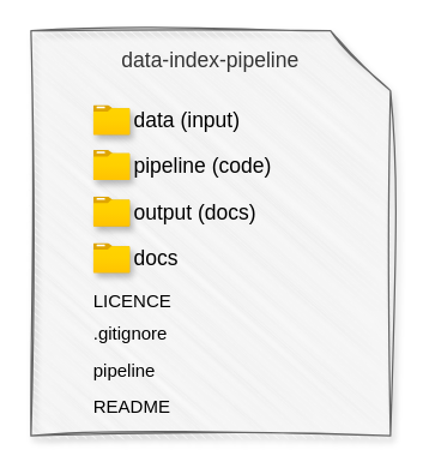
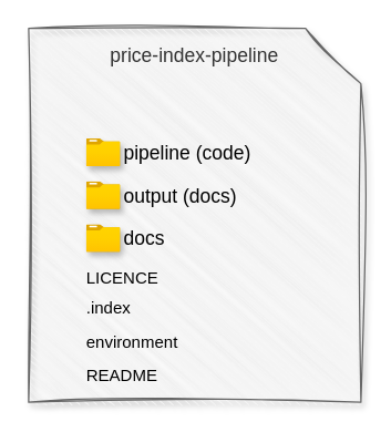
- <mxCell id="7" value="data (input)" style="image;aspect=fixed;html=1;points=[];align=left;fontSize=14;image=img/lib/azure2/general/Folder_Blank.svg;labelPosition=right;verticalLabelPosition=middle;verticalAlign=middle;labelBackgroundColor=none;sketch=1;curveFitting=1;jiggle=2;shadow=1;" vertex="1" parent="1"><mxGeometry x="62" y="70" width="24.64" height="20" as="geometry" /></mxCell>
- <mxCell id="2" value="&lt;font style=&quot;font-size: 14px;&quot;&gt;data-index-pipeline&lt;br&gt;&lt;/font&gt;&lt;br&gt;&lt;br&gt;&lt;br&gt;&lt;br&gt;&lt;br&gt;&lt;br&gt;&lt;br&gt;&lt;br&gt;&lt;br&gt;&lt;br&gt;&lt;br&gt;&lt;br&gt;&lt;br&gt;&lt;div&gt;&lt;br&gt;&lt;br&gt;&lt;br&gt;&lt;/div&gt;" style="shape=card;direction=south;whiteSpace=wrap;html=1;fillColor=#f5f5f5;fontColor=#333333;strokeColor=#666666;size=40;comic=0;treeMoving=0;treeFolding=0;sketch=1;curveFitting=1;jiggle=2;shadow=1;" vertex="1" parent="1"><mxGeometry x="20" y="20" width="240" height="270" as="geometry" /></mxCell>
+ <mxCell id="2" value="&lt;font style=&quot;font-size: 14px;&quot;&gt;price-index-pipeline&lt;br&gt;&lt;/font&gt;&lt;br&gt;&lt;br&gt;&lt;br&gt;&lt;br&gt;&lt;br&gt;&lt;br&gt;&lt;br&gt;&lt;br&gt;&lt;br&gt;&lt;br&gt;&lt;br&gt;&lt;br&gt;&lt;br&gt;&lt;div&gt;&lt;br&gt;&lt;br&gt;&lt;br&gt;&lt;/div&gt;" style="shape=card;direction=south;whiteSpace=wrap;html=1;fillColor=#f5f5f5;fontColor=#333333;strokeColor=#666666;size=40;comic=0;treeMoving=0;treeFolding=0;sketch=1;curveFitting=1;jiggle=2;shadow=1;" vertex="1" parent="1"><mxGeometry x="20" y="20" width="240" height="270" as="geometry" /></mxCell>
- <mxCell id="4" value=".gitignore" style="text;html=1;align=left;verticalAlign=middle;whiteSpace=wrap;rounded=0;sketch=1;curveFitting=1;jiggle=2;shadow=1;" vertex="1" parent="1"><mxGeometry x="60" y="212" width="60" height="20" as="geometry" /></mxCell>
+ <mxCell id="4" value=".index" style="text;html=1;align=left;verticalAlign=middle;whiteSpace=wrap;rounded=0;sketch=1;curveFitting=1;jiggle=2;shadow=1;" vertex="1" parent="1"><mxGeometry x="60" y="212" width="60" height="20" as="geometry" /></mxCell>
- <mxCell id="6" value="pipeline" style="text;html=1;align=left;verticalAlign=middle;whiteSpace=wrap;rounded=0;sketch=1;curveFitting=1;jiggle=2;shadow=1;" vertex="1" parent="1"><mxGeometry x="60" y="237" width="60" height="20" as="geometry" /></mxCell>
+ <mxCell id="6" value="environment" style="text;html=1;align=left;verticalAlign=middle;whiteSpace=wrap;rounded=0;sketch=1;curveFitting=1;jiggle=2;shadow=1;" vertex="1" parent="1"><mxGeometry x="60" y="237" width="60" height="20" as="geometry" /></mxCell>
